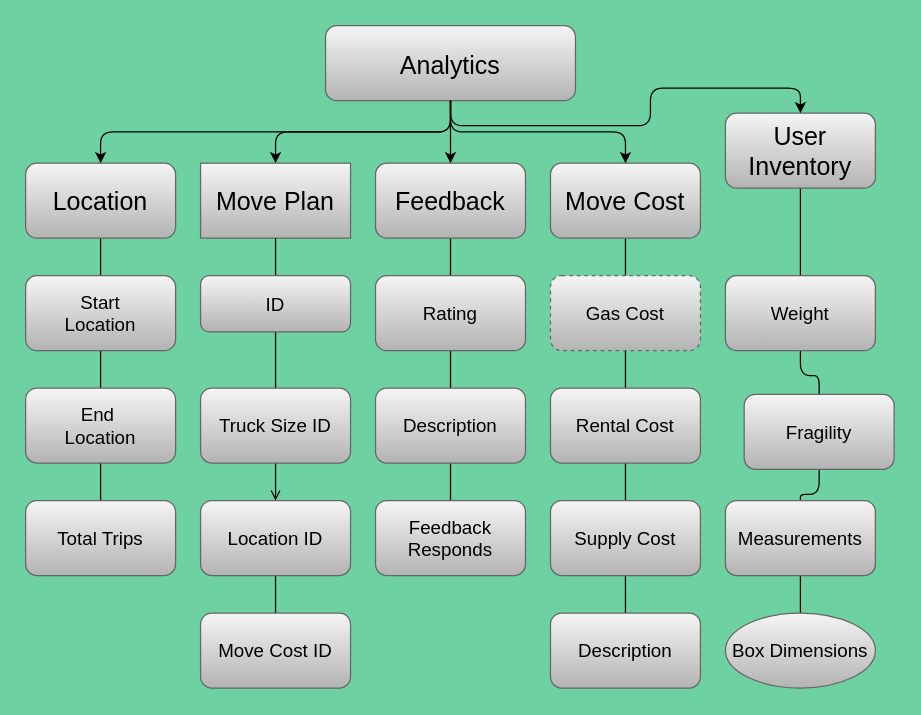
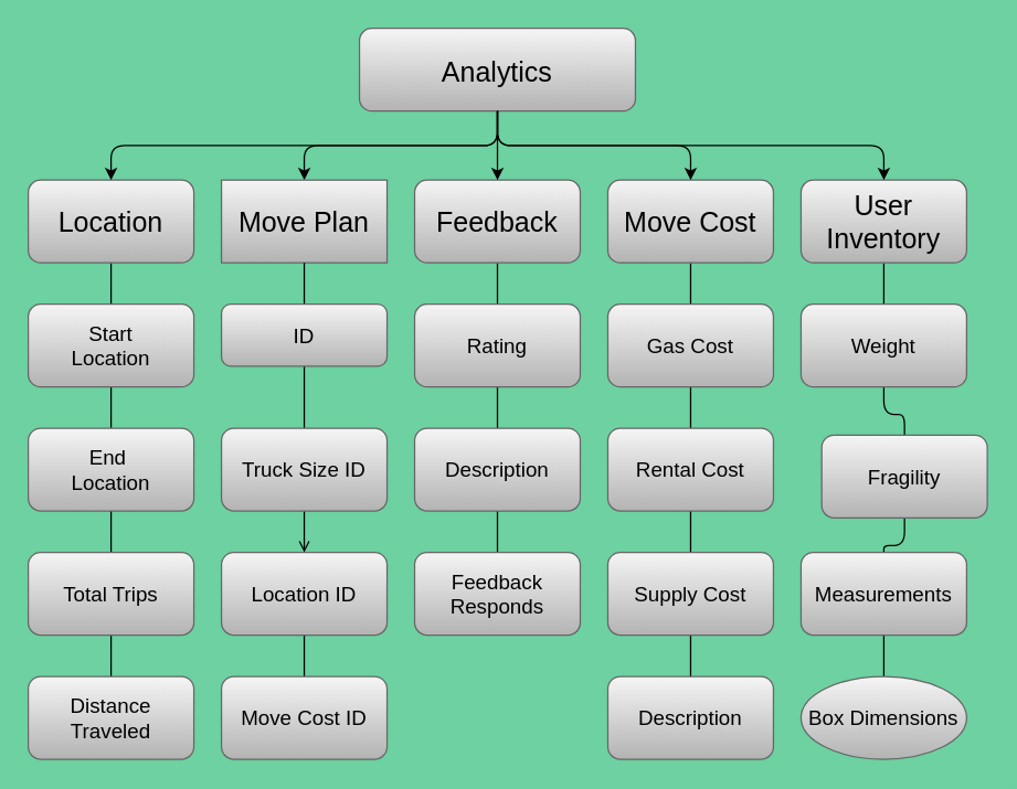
- <mxCell id="37" value="User Inventory" style="whiteSpace=wrap;html=1;fontSize=20;fillColor=#f5f5f5;strokeColor=#666666;gradientColor=#b3b3b3;rounded=1;" parent="1" vertex="1"><mxGeometry x="580" y="90" width="120" height="60" as="geometry" /></mxCell>
+ <mxCell id="37" value="User Inventory" style="whiteSpace=wrap;html=1;fontSize=20;fillColor=#f5f5f5;strokeColor=#666666;gradientColor=#b3b3b3;rounded=1;" parent="1" vertex="1"><mxGeometry x="580" y="130" width="120" height="60" as="geometry" /></mxCell>
- <mxCell id="31" value="Gas Cost" style="whiteSpace=wrap;html=1;fontSize=15;fillColor=#f5f5f5;strokeColor=#666666;gradientColor=#b3b3b3;rounded=1;dashed=1;" parent="1" vertex="1"><mxGeometry x="440" y="220" width="120" height="60" as="geometry" /></mxCell>
+ <mxCell id="31" value="Gas Cost" style="whiteSpace=wrap;html=1;fontSize=15;fillColor=#f5f5f5;strokeColor=#666666;gradientColor=#b3b3b3;rounded=1;" parent="1" vertex="1"><mxGeometry x="440" y="220" width="120" height="60" as="geometry" /></mxCell>
+ <mxCell id="45" value="" style="edgeStyle=orthogonalEdgeStyle;orthogonalLoop=1;jettySize=auto;html=1;endFill=0;endArrow=none;" parent="1" source="46" target="50" edge="1"><mxGeometry relative="1" as="geometry" /></mxCell>
+ <mxCell id="50" value="Distance Traveled" style="whiteSpace=wrap;html=1;fontSize=15;fillColor=#f5f5f5;strokeColor=#666666;gradientColor=#b3b3b3;rounded=1;" parent="1" vertex="1"><mxGeometry x="20" y="490" width="120" height="60" as="geometry" /></mxCell>
